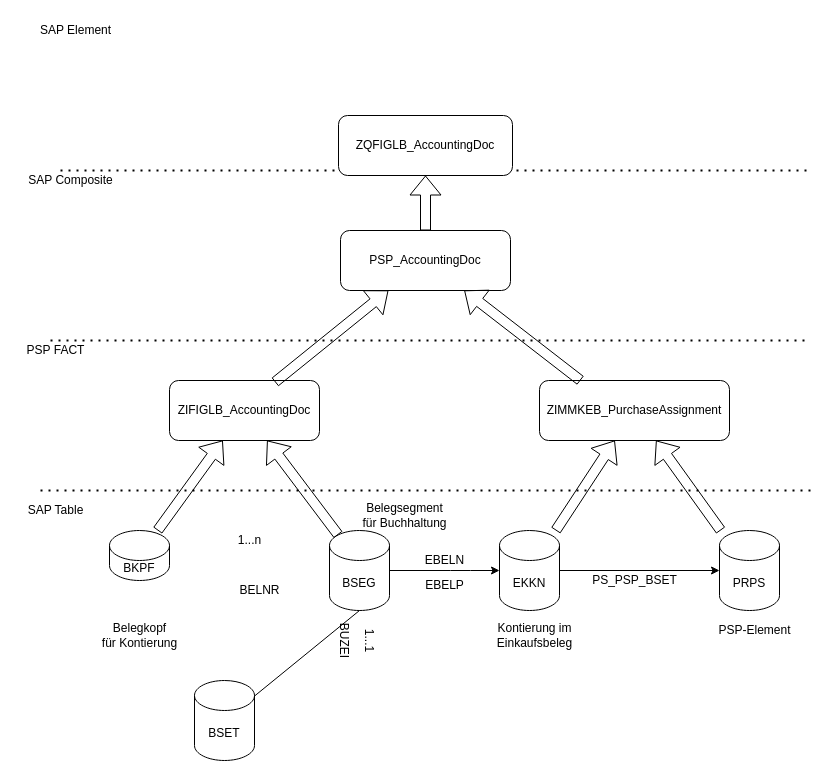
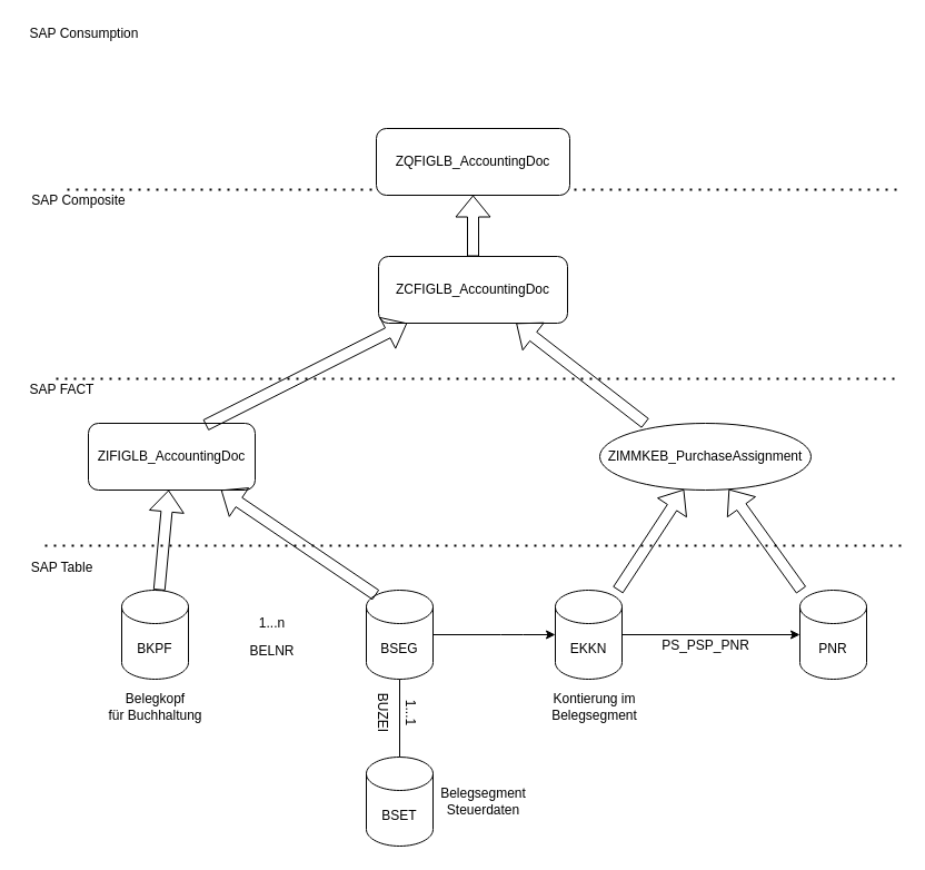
- <mxCell id="34" value="SAP Element" style="text;html=1;resizable=0;autosize=1;align=center;verticalAlign=middle;points=[];fillColor=none;strokeColor=none;rounded=0;" vertex="1" parent="1"><mxGeometry x="20" y="20" width="110" height="20" as="geometry" /></mxCell>
+ <mxCell id="34" value="SAP Consumption" style="text;html=1;resizable=0;autosize=1;align=center;verticalAlign=middle;points=[];fillColor=none;strokeColor=none;rounded=0;" vertex="1" parent="1"><mxGeometry x="20" y="20" width="110" height="20" as="geometry" /></mxCell>
- <mxCell id="18" value="PSP_AccountingDoc" style="rounded=1;whiteSpace=wrap;html=1;" vertex="1" parent="1"><mxGeometry x="340" y="230" width="170" height="60" as="geometry" /></mxCell>
+ <mxCell id="18" value="ZCFIGLB_AccountingDoc" style="rounded=1;whiteSpace=wrap;html=1;" vertex="1" parent="1"><mxGeometry x="340" y="230" width="170" height="60" as="geometry" /></mxCell>
- <mxCell id="4" value="PSP FACT" style="text;html=1;resizable=0;autosize=1;align=center;verticalAlign=middle;points=[];fillColor=none;strokeColor=none;rounded=0;" vertex="1" parent="1"><mxGeometry x="20" y="340" width="70" height="20" as="geometry" /></mxCell>
+ <mxCell id="4" value="SAP FACT" style="text;html=1;resizable=0;autosize=1;align=center;verticalAlign=middle;points=[];fillColor=none;strokeColor=none;rounded=0;" vertex="1" parent="1"><mxGeometry x="20" y="340" width="70" height="20" as="geometry" /></mxCell>
- <mxCell id="10" value="ZIFIGLB_AccountingDoc" style="rounded=1;whiteSpace=wrap;html=1;" vertex="1" parent="1"><mxGeometry x="169" y="380" width="150" height="60" as="geometry" /></mxCell>
+ <mxCell id="10" value="ZIFIGLB_AccountingDoc" style="rounded=1;whiteSpace=wrap;html=1;" vertex="1" parent="1"><mxGeometry x="79" y="380" width="150" height="60" as="geometry" /></mxCell>
- <mxCell id="14" value="ZIMMKEB_PurchaseAssignment" style="rounded=1;whiteSpace=wrap;html=1;" vertex="1" parent="1"><mxGeometry x="539" y="380" width="190" height="60" as="geometry" /></mxCell>
+ <mxCell id="14" value="ZIMMKEB_PurchaseAssignment" style="ellipse;whiteSpace=wrap;html=1;" vertex="1" parent="1"><mxGeometry x="539" y="380" width="190" height="60" as="geometry" /></mxCell>
- <mxCell id="28" value="Belegsegment&lt;br&gt;für Buchhaltung" style="text;html=1;align=center;verticalAlign=middle;resizable=0;points=[];autosize=1;strokeColor=none;" vertex="1" parent="1"><mxGeometry x="354" y="500" width="100" height="30" as="geometry" /></mxCell>
- <mxCell id="33" value="1...n" style="text;html=1;align=center;verticalAlign=middle;resizable=0;points=[];autosize=1;strokeColor=none;" vertex="1" parent="1"><mxGeometry x="229" y="530" width="40" height="20" as="geometry" /></mxCell>
+ <mxCell id="33" value="1...n" style="text;html=1;align=center;verticalAlign=middle;resizable=0;points=[];autosize=1;strokeColor=none;" vertex="1" parent="1"><mxGeometry x="224" y="550" width="40" height="20" as="geometry" /></mxCell>
- <mxCell id="8" value="BKPF" style="shape=cylinder3;whiteSpace=wrap;html=1;boundedLbl=1;backgroundOutline=1;size=15;" vertex="1" parent="1"><mxGeometry x="109" y="530" width="60" height="50" as="geometry" /></mxCell>
+ <mxCell id="8" value="BKPF" style="shape=cylinder3;whiteSpace=wrap;html=1;boundedLbl=1;backgroundOutline=1;size=15;" vertex="1" parent="1"><mxGeometry x="109" y="530" width="60" height="80" as="geometry" /></mxCell>
- <mxCell id="24" value="EBELN" style="text;html=1;align=center;verticalAlign=middle;resizable=0;points=[];autosize=1;strokeColor=none;" vertex="1" parent="1"><mxGeometry x="419" y="550" width="50" height="20" as="geometry" /></mxCell>
- <mxCell id="27" value="PS_PSP_BSET" style="text;html=1;align=center;verticalAlign=middle;resizable=0;points=[];autosize=1;strokeColor=none;" vertex="1" parent="1"><mxGeometry x="589" y="570" width="90" height="20" as="geometry" /></mxCell>
+ <mxCell id="27" value="PS_PSP_PNR" style="text;html=1;align=center;verticalAlign=middle;resizable=0;points=[];autosize=1;strokeColor=none;" vertex="1" parent="1"><mxGeometry x="589" y="570" width="90" height="20" as="geometry" /></mxCell>
- <mxCell id="16" value="PRPS" style="shape=cylinder3;whiteSpace=wrap;html=1;boundedLbl=1;backgroundOutline=1;size=15;" vertex="1" parent="1"><mxGeometry x="719" y="530" width="60" height="80" as="geometry" /></mxCell>
+ <mxCell id="16" value="PNR" style="shape=cylinder3;whiteSpace=wrap;html=1;boundedLbl=1;backgroundOutline=1;size=15;" vertex="1" parent="1"><mxGeometry x="719" y="530" width="60" height="80" as="geometry" /></mxCell>
- <mxCell id="25" value="EBELP" style="text;html=1;align=center;verticalAlign=middle;resizable=0;points=[];autosize=1;strokeColor=none;" vertex="1" parent="1"><mxGeometry x="419" y="575" width="50" height="20" as="geometry" /></mxCell>
- <mxCell id="32" value="BELNR" style="text;html=1;align=center;verticalAlign=middle;resizable=0;points=[];autosize=1;strokeColor=none;" vertex="1" parent="1"><mxGeometry x="229" y="580" width="60" height="20" as="geometry" /></mxCell>
+ <mxCell id="32" value="BELNR" style="text;html=1;align=center;verticalAlign=middle;resizable=0;points=[];autosize=1;strokeColor=none;" vertex="1" parent="1"><mxGeometry x="214" y="575" width="60" height="20" as="geometry" /></mxCell>
- <mxCell id="31" value="PSP-Element" style="text;html=1;align=center;verticalAlign=middle;resizable=0;points=[];autosize=1;strokeColor=none;" vertex="1" parent="1"><mxGeometry x="709" y="620" width="90" height="20" as="geometry" /></mxCell>
- <mxCell id="29" value="Belegkopf&lt;br&gt;für Kontierung" style="text;html=1;align=center;verticalAlign=middle;resizable=0;points=[];autosize=1;strokeColor=none;" vertex="1" parent="1"><mxGeometry x="89" y="620" width="100" height="30" as="geometry" /></mxCell>
+ <mxCell id="29" value="Belegkopf&lt;br&gt;für Buchhaltung" style="text;html=1;align=center;verticalAlign=middle;resizable=0;points=[];autosize=1;strokeColor=none;" vertex="1" parent="1"><mxGeometry x="89" y="620" width="100" height="30" as="geometry" /></mxCell>
- <mxCell id="30" value="Kontierung im&lt;br&gt;Einkaufsbeleg" style="text;html=1;align=center;verticalAlign=middle;resizable=0;points=[];autosize=1;strokeColor=none;" vertex="1" parent="1"><mxGeometry x="489" y="620" width="90" height="30" as="geometry" /></mxCell>
+ <mxCell id="30" value="Kontierung im&lt;br&gt;Belegsegment" style="text;html=1;align=center;verticalAlign=middle;resizable=0;points=[];autosize=1;strokeColor=none;" vertex="1" parent="1"><mxGeometry x="489" y="620" width="90" height="30" as="geometry" /></mxCell>
- <mxCell id="35" value="BSET" style="shape=cylinder3;whiteSpace=wrap;html=1;boundedLbl=1;backgroundOutline=1;size=15;" vertex="1" parent="1"><mxGeometry x="194" y="680" width="60" height="80" as="geometry" /></mxCell>
+ <mxCell id="35" value="BSET" style="shape=cylinder3;whiteSpace=wrap;html=1;boundedLbl=1;backgroundOutline=1;size=15;" vertex="1" parent="1"><mxGeometry x="329" y="680" width="60" height="80" as="geometry" /></mxCell>
+ <mxCell id="39" value="Belegsegment &lt;br&gt;Steuerdaten" style="text;html=1;align=center;verticalAlign=middle;resizable=0;points=[];autosize=1;strokeColor=none;" vertex="1" parent="1"><mxGeometry x="389" y="705" width="90" height="30" as="geometry" /></mxCell>
